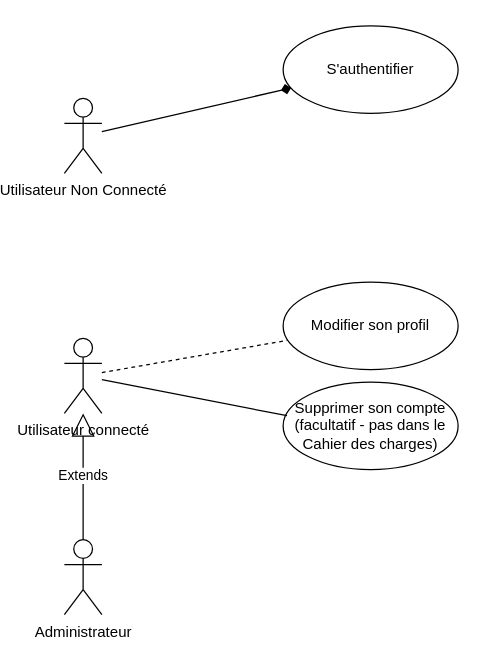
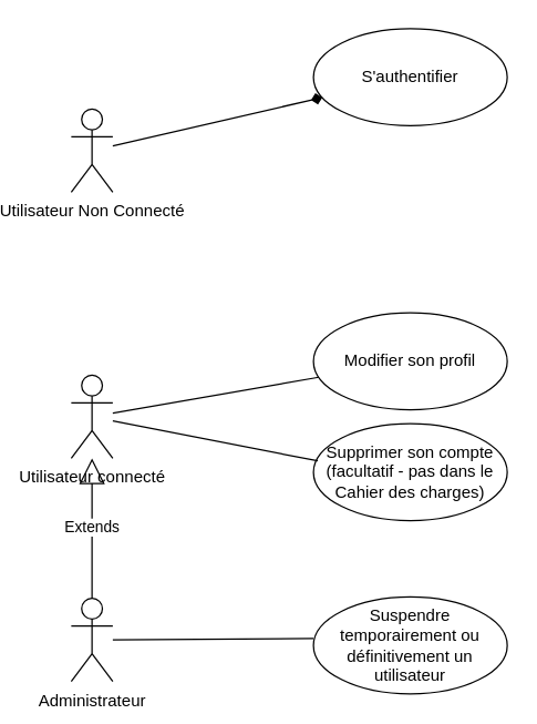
- <mxCell id="13" style="rounded=0;orthogonalLoop=1;jettySize=auto;html=1;endArrow=none;endFill=0;dashed=1;" parent="1" source="3" target="10" edge="1"><mxGeometry relative="1" as="geometry"><mxPoint x="50" y="225" as="sourcePoint" /><mxPoint x="195" y="259.03" as="targetPoint" /></mxGeometry></mxCell>
+ <mxCell id="13" style="rounded=0;orthogonalLoop=1;jettySize=auto;html=1;endArrow=none;endFill=0;" parent="1" source="3" target="10" edge="1"><mxGeometry relative="1" as="geometry"><mxPoint x="50" y="225" as="sourcePoint" /><mxPoint x="195" y="259.03" as="targetPoint" /></mxGeometry></mxCell>
+ <mxCell id="9" style="rounded=0;orthogonalLoop=1;jettySize=auto;html=1;entryX=0;entryY=0.429;entryDx=0;entryDy=0;entryPerimeter=0;endArrow=none;endFill=0;" parent="1" source="4" target="8" edge="1"><mxGeometry relative="1" as="geometry" /></mxCell>
+ <mxCell id="8" value="Suspendre temporairement ou définitivement un utilisateur" style="ellipse;whiteSpace=wrap;html=1;" parent="1" vertex="1"><mxGeometry x="195" y="430" width="140" height="70" as="geometry" /></mxCell>
